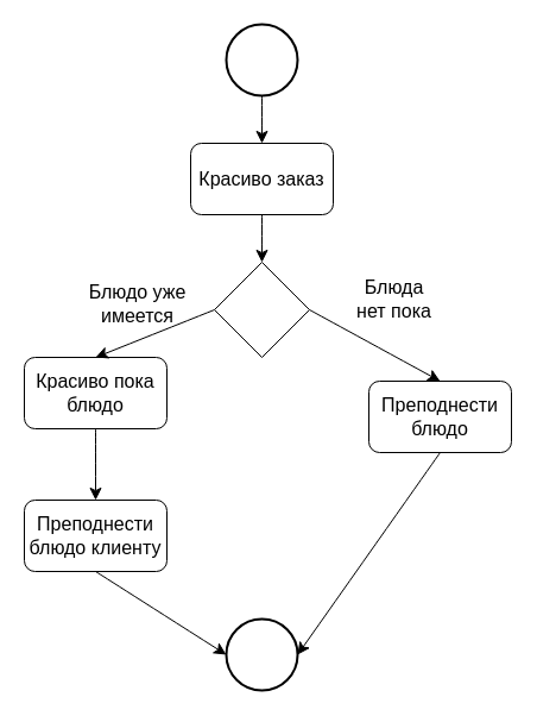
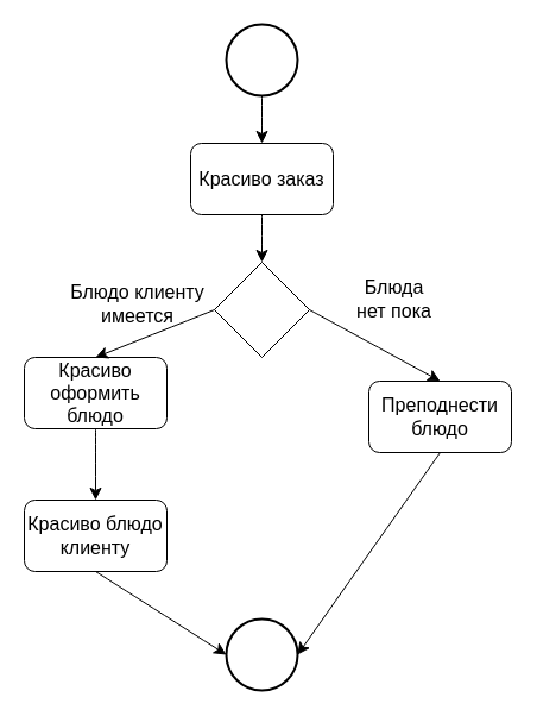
- <mxCell id="17" value="Блюдо уже&lt;br&gt;имеется" style="text;html=1;align=center;verticalAlign=middle;resizable=0;points=[];autosize=1;strokeColor=none;fillColor=none;fontSize=16;" vertex="1" parent="1"><mxGeometry x="60" y="230" width="110" height="50" as="geometry" /></mxCell>
+ <mxCell id="17" value="Блюдо клиенту&lt;br&gt;имеется" style="text;html=1;align=center;verticalAlign=middle;resizable=0;points=[];autosize=1;strokeColor=none;fillColor=none;fontSize=16;" vertex="1" parent="1"><mxGeometry x="60" y="230" width="110" height="50" as="geometry" /></mxCell>
- <mxCell id="7" value="Красиво пока блюдо" style="rounded=1;whiteSpace=wrap;html=1;fontSize=16;" vertex="1" parent="1"><mxGeometry x="20" y="300" width="120" height="60" as="geometry" /></mxCell>
+ <mxCell id="7" value="Красиво оформить блюдо" style="rounded=1;whiteSpace=wrap;html=1;fontSize=16;" vertex="1" parent="1"><mxGeometry x="20" y="300" width="120" height="60" as="geometry" /></mxCell>
- <mxCell id="8" value="Преподнести блюдо клиенту" style="rounded=1;whiteSpace=wrap;html=1;fontSize=16;" vertex="1" parent="1"><mxGeometry x="20" y="420" width="120" height="60" as="geometry" /></mxCell>
+ <mxCell id="8" value="Красиво блюдо клиенту" style="rounded=1;whiteSpace=wrap;html=1;fontSize=16;" vertex="1" parent="1"><mxGeometry x="20" y="420" width="120" height="60" as="geometry" /></mxCell>
